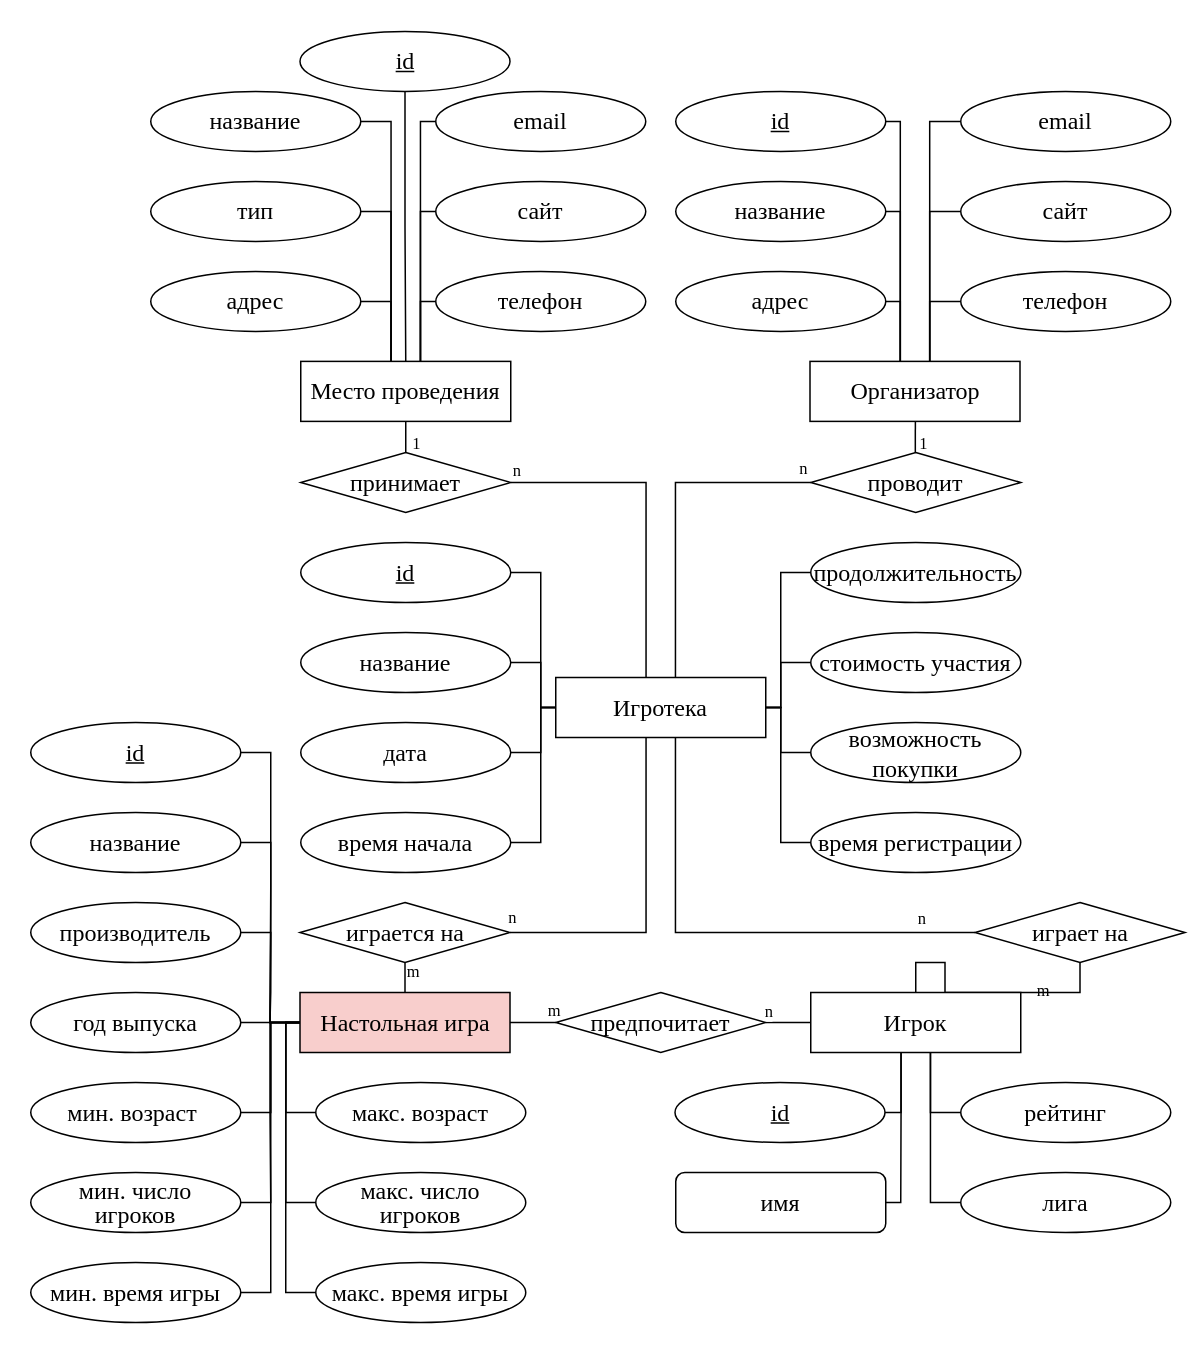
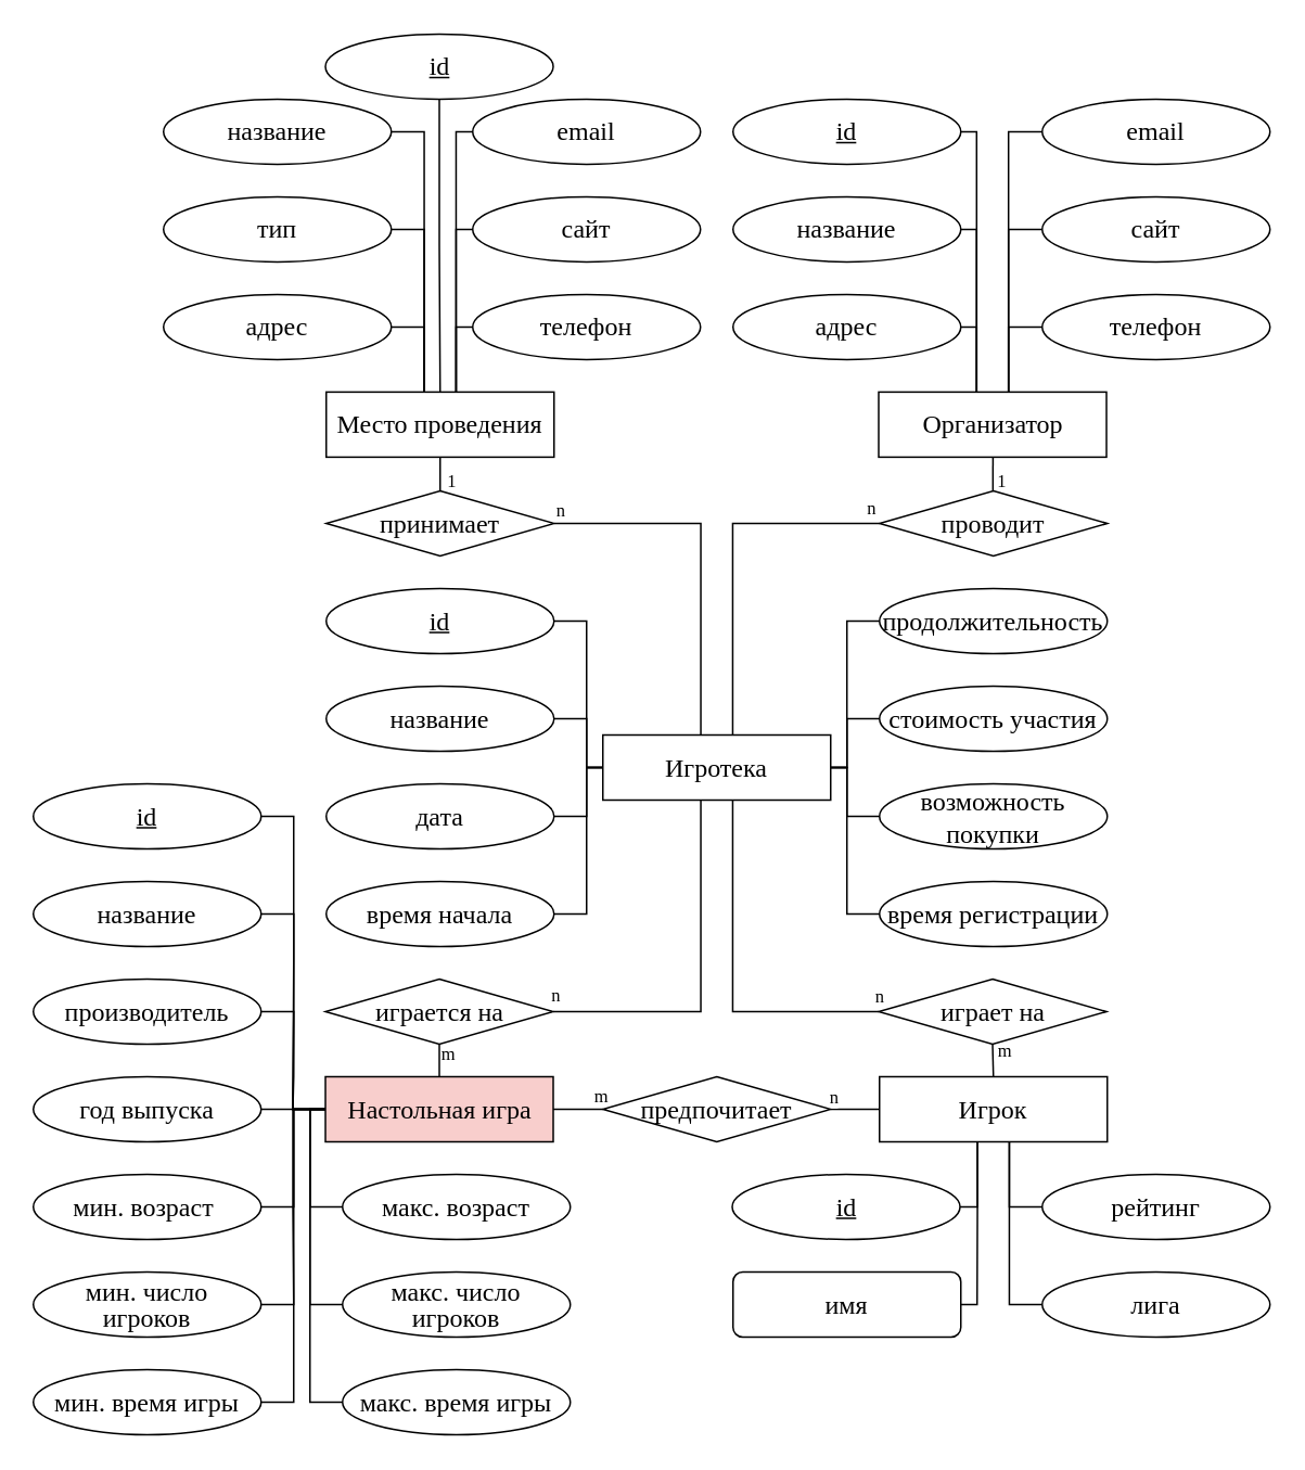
- <mxCell id="27" value="играет на" style="rhombus;whiteSpace=wrap;html=1;fontFamily=Times New Roman;fontSize=16;" parent="1" vertex="1"><mxGeometry x="649.5" y="601" width="140" height="40" as="geometry" /></mxCell>
+ <mxCell id="27" value="играет на" style="rhombus;whiteSpace=wrap;html=1;fontFamily=Times New Roman;fontSize=16;" parent="1" vertex="1"><mxGeometry x="539.5" y="601" width="140" height="40" as="geometry" /></mxCell>
